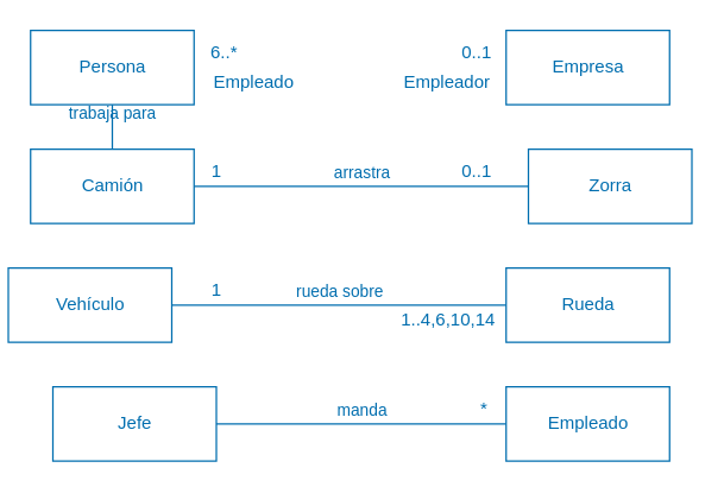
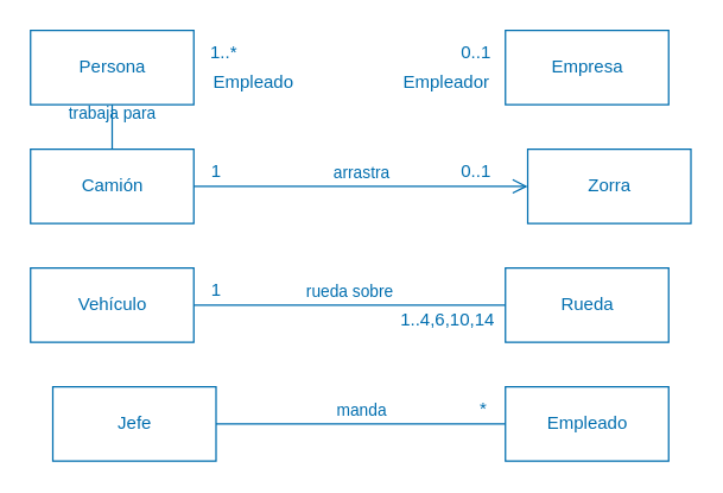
- <mxCell id="8" value="6..*" style="text;html=1;align=center;verticalAlign=middle;resizable=0;points=[];autosize=1;strokeColor=none;fillColor=none;fontColor=#006EAF;" parent="1" vertex="1"><mxGeometry x="130" y="20" width="40" height="30" as="geometry" /></mxCell>
+ <mxCell id="8" value="1..*" style="text;html=1;align=center;verticalAlign=middle;resizable=0;points=[];autosize=1;strokeColor=none;fillColor=none;fontColor=#006EAF;" parent="1" vertex="1"><mxGeometry x="130" y="20" width="40" height="30" as="geometry" /></mxCell>
- <mxCell id="7" value="arrastra" style="endArrow=none;startArrow=none;endFill=0;startFill=0;endSize=8;html=1;verticalAlign=bottom;labelBackgroundColor=none;strokeWidth=1;fillColor=#1ba1e2;strokeColor=#006EAF;fontColor=#006EAF;" parent="1" source="5" target="6" edge="1"><mxGeometry width="160" relative="1" as="geometry"><mxPoint x="80" y="220" as="sourcePoint" /><mxPoint x="240" y="220" as="targetPoint" /></mxGeometry></mxCell>
+ <mxCell id="7" value="arrastra" style="endArrow=open;startArrow=none;endFill=0;startFill=0;endSize=8;html=1;verticalAlign=bottom;labelBackgroundColor=none;strokeWidth=1;fillColor=#1ba1e2;strokeColor=#006EAF;fontColor=#006EAF;" parent="1" source="5" target="6" edge="1"><mxGeometry width="160" relative="1" as="geometry"><mxPoint x="80" y="220" as="sourcePoint" /><mxPoint x="240" y="220" as="targetPoint" /></mxGeometry></mxCell>
- <mxCell id="14" value="Vehículo" style="html=1;fillColor=none;strokeColor=#006EAF;fontColor=#006EAF;" parent="1" vertex="1"><mxGeometry x="5" y="180" width="110" height="50" as="geometry" /></mxCell>
+ <mxCell id="14" value="Vehículo" style="html=1;fillColor=none;strokeColor=#006EAF;fontColor=#006EAF;" parent="1" vertex="1"><mxGeometry x="20" y="180" width="110" height="50" as="geometry" /></mxCell>
